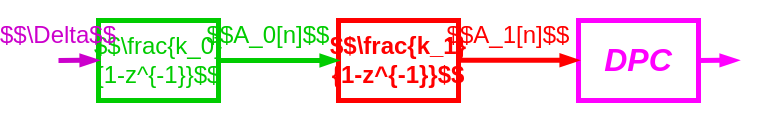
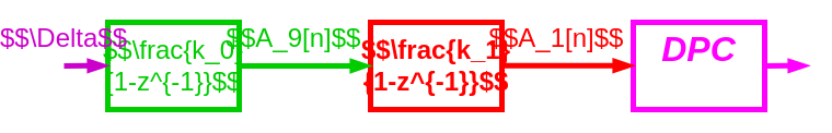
- <mxCell id="13" value="&lt;font style=&quot;font-size: 24px; color: rgb(0, 204, 0);&quot;&gt;$$A_0[n]$$&lt;/font&gt;" style="text;html=1;align=center;verticalAlign=middle;whiteSpace=wrap;rounded=0;" vertex="1" parent="1"><mxGeometry x="230" y="20" width="60" height="30" as="geometry" /></mxCell>
+ <mxCell id="13" value="&lt;font style=&quot;font-size: 24px; color: rgb(0, 204, 0);&quot;&gt;$$A_9[n]$$&lt;/font&gt;" style="text;html=1;align=center;verticalAlign=middle;whiteSpace=wrap;rounded=0;" vertex="1" parent="1"><mxGeometry x="230" y="20" width="60" height="30" as="geometry" /></mxCell>
- <mxCell id="9" value="&lt;font style=&quot;font-size: 32px; color: rgb(255, 0, 255);&quot;&gt;&lt;b style=&quot;&quot;&gt;&lt;i style=&quot;&quot;&gt;DPC&lt;/i&gt;&lt;/b&gt;&lt;/font&gt;" style="text;html=1;align=center;verticalAlign=middle;whiteSpace=wrap;rounded=0;" vertex="1" parent="1"><mxGeometry x="600" y="45" width="60" height="30" as="geometry" /></mxCell>
+ <mxCell id="9" value="&lt;font style=&quot;font-size: 32px; color: rgb(255, 0, 255);&quot;&gt;&lt;b style=&quot;&quot;&gt;&lt;i style=&quot;&quot;&gt;DPC&lt;/i&gt;&lt;/b&gt;&lt;/font&gt;" style="text;html=1;align=center;verticalAlign=middle;whiteSpace=wrap;rounded=0;" vertex="1" parent="1"><mxGeometry x="600" y="30" width="60" height="30" as="geometry" /></mxCell>
